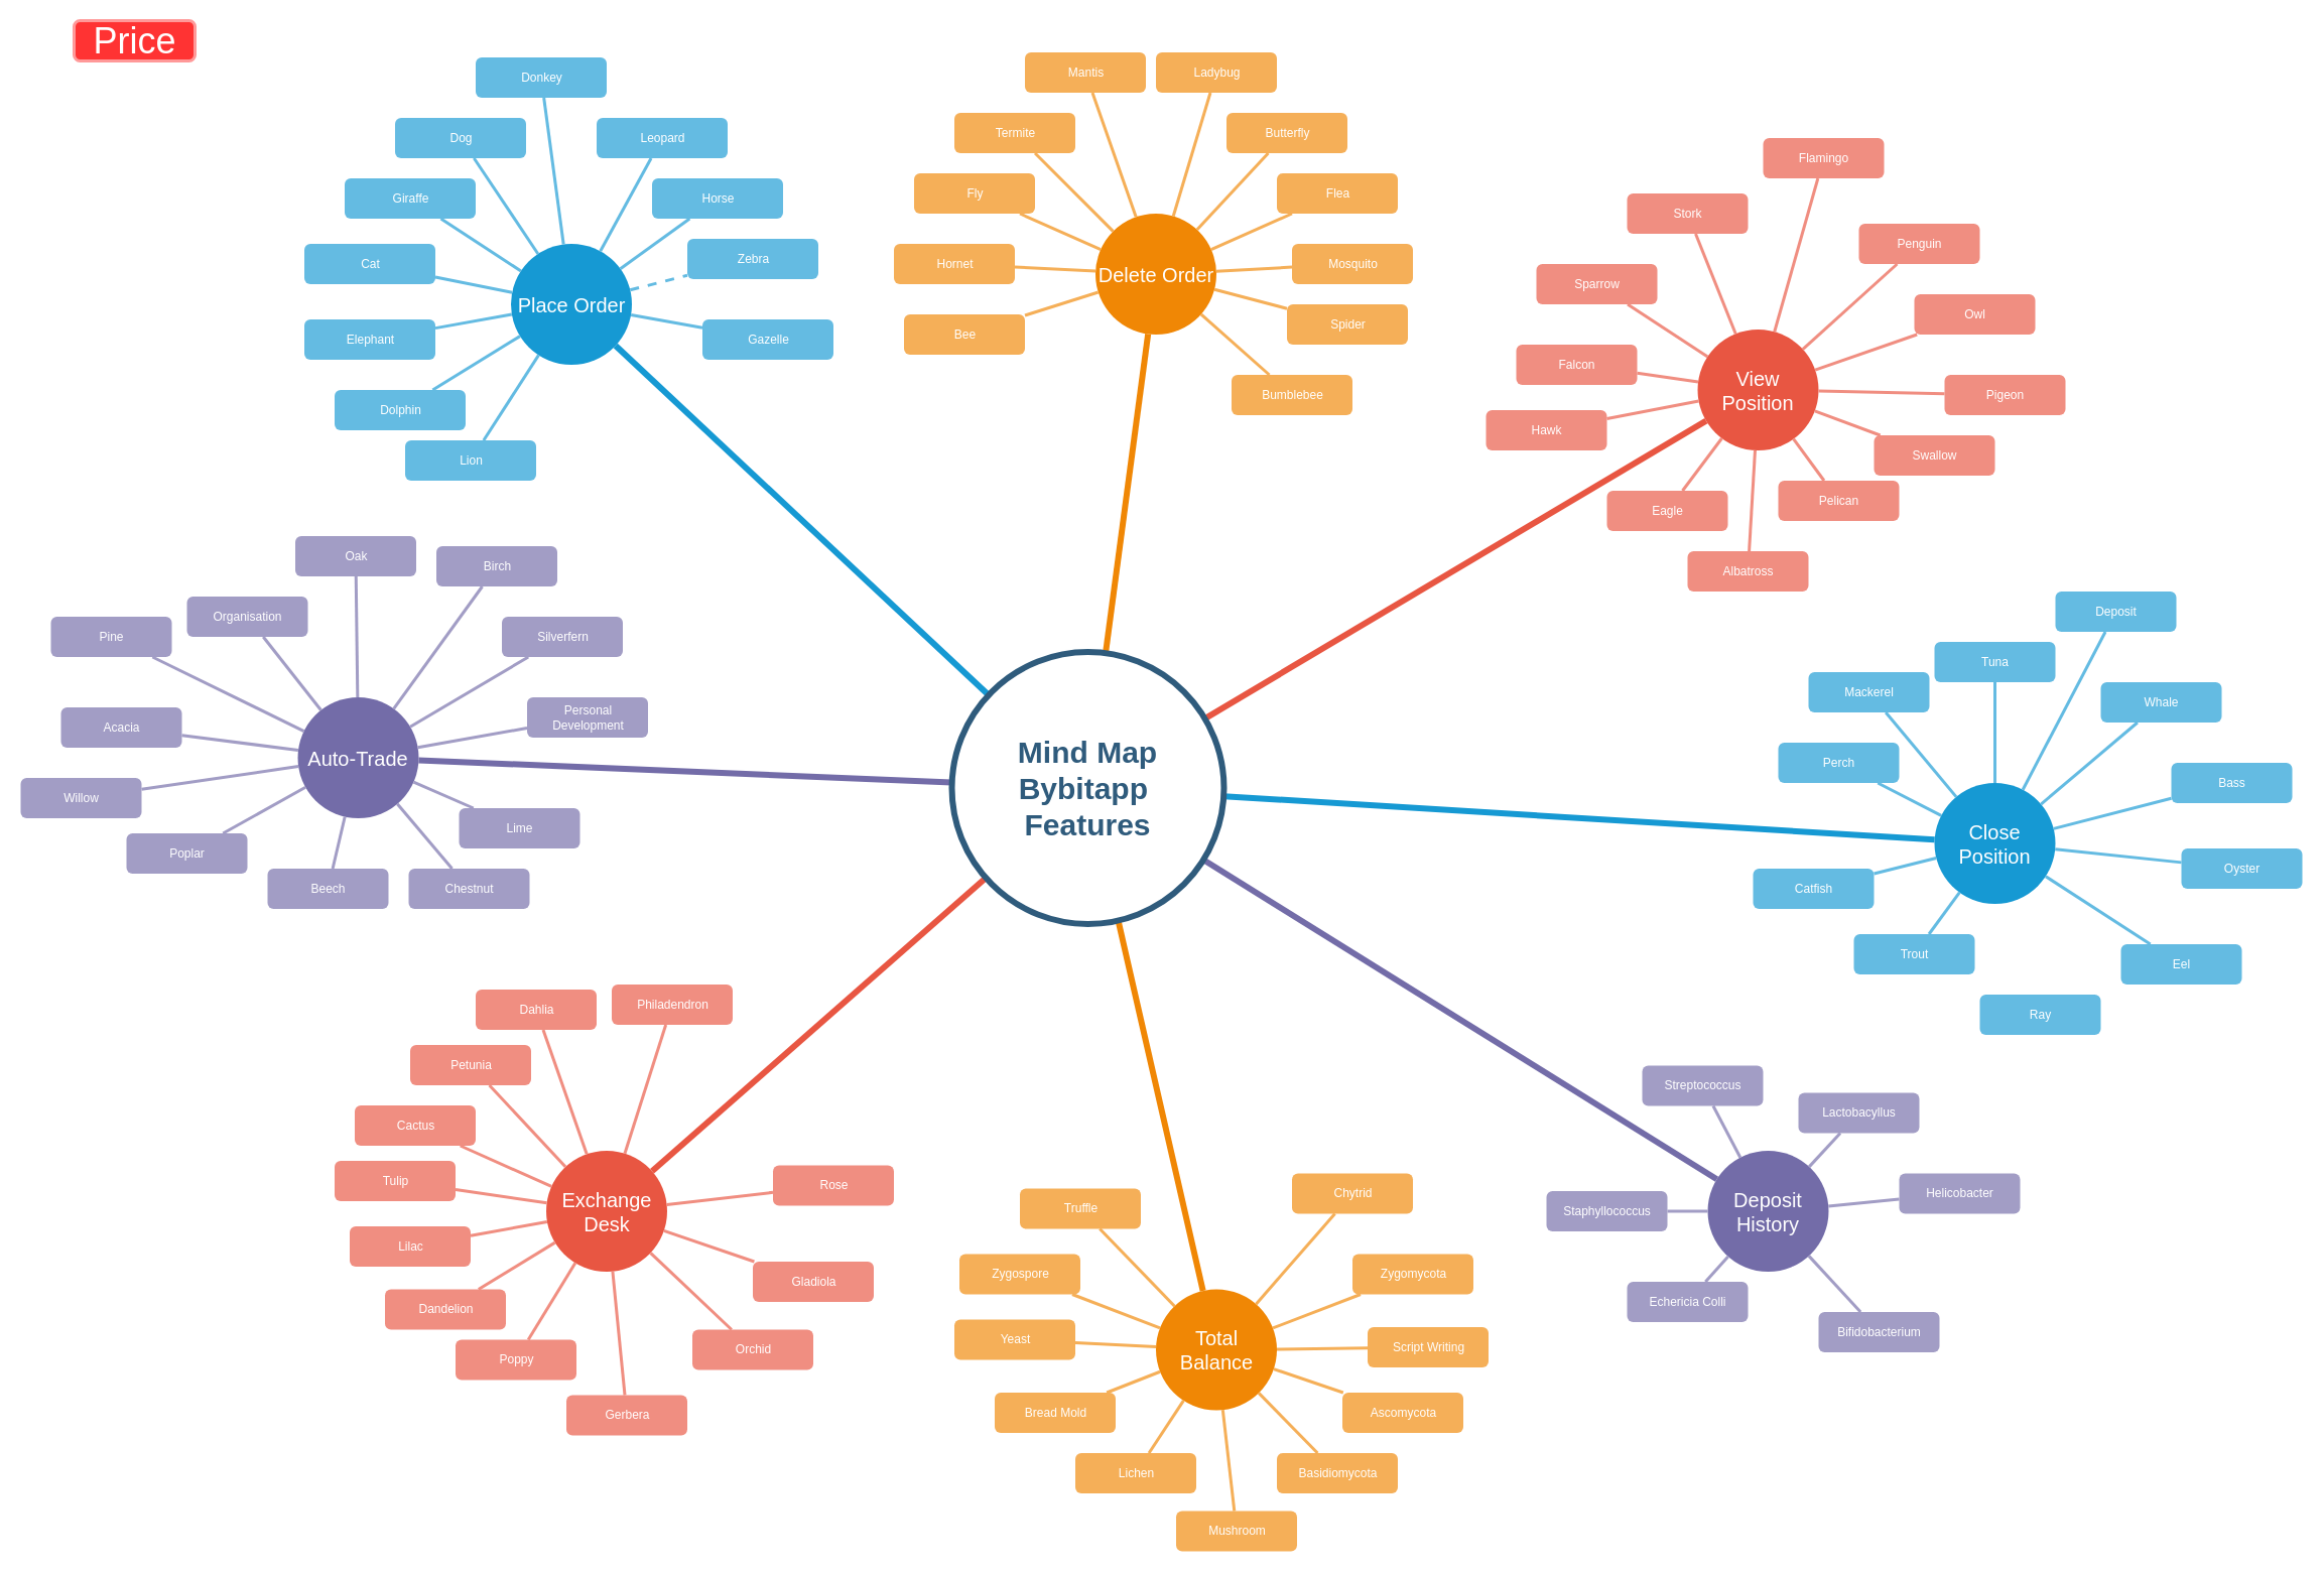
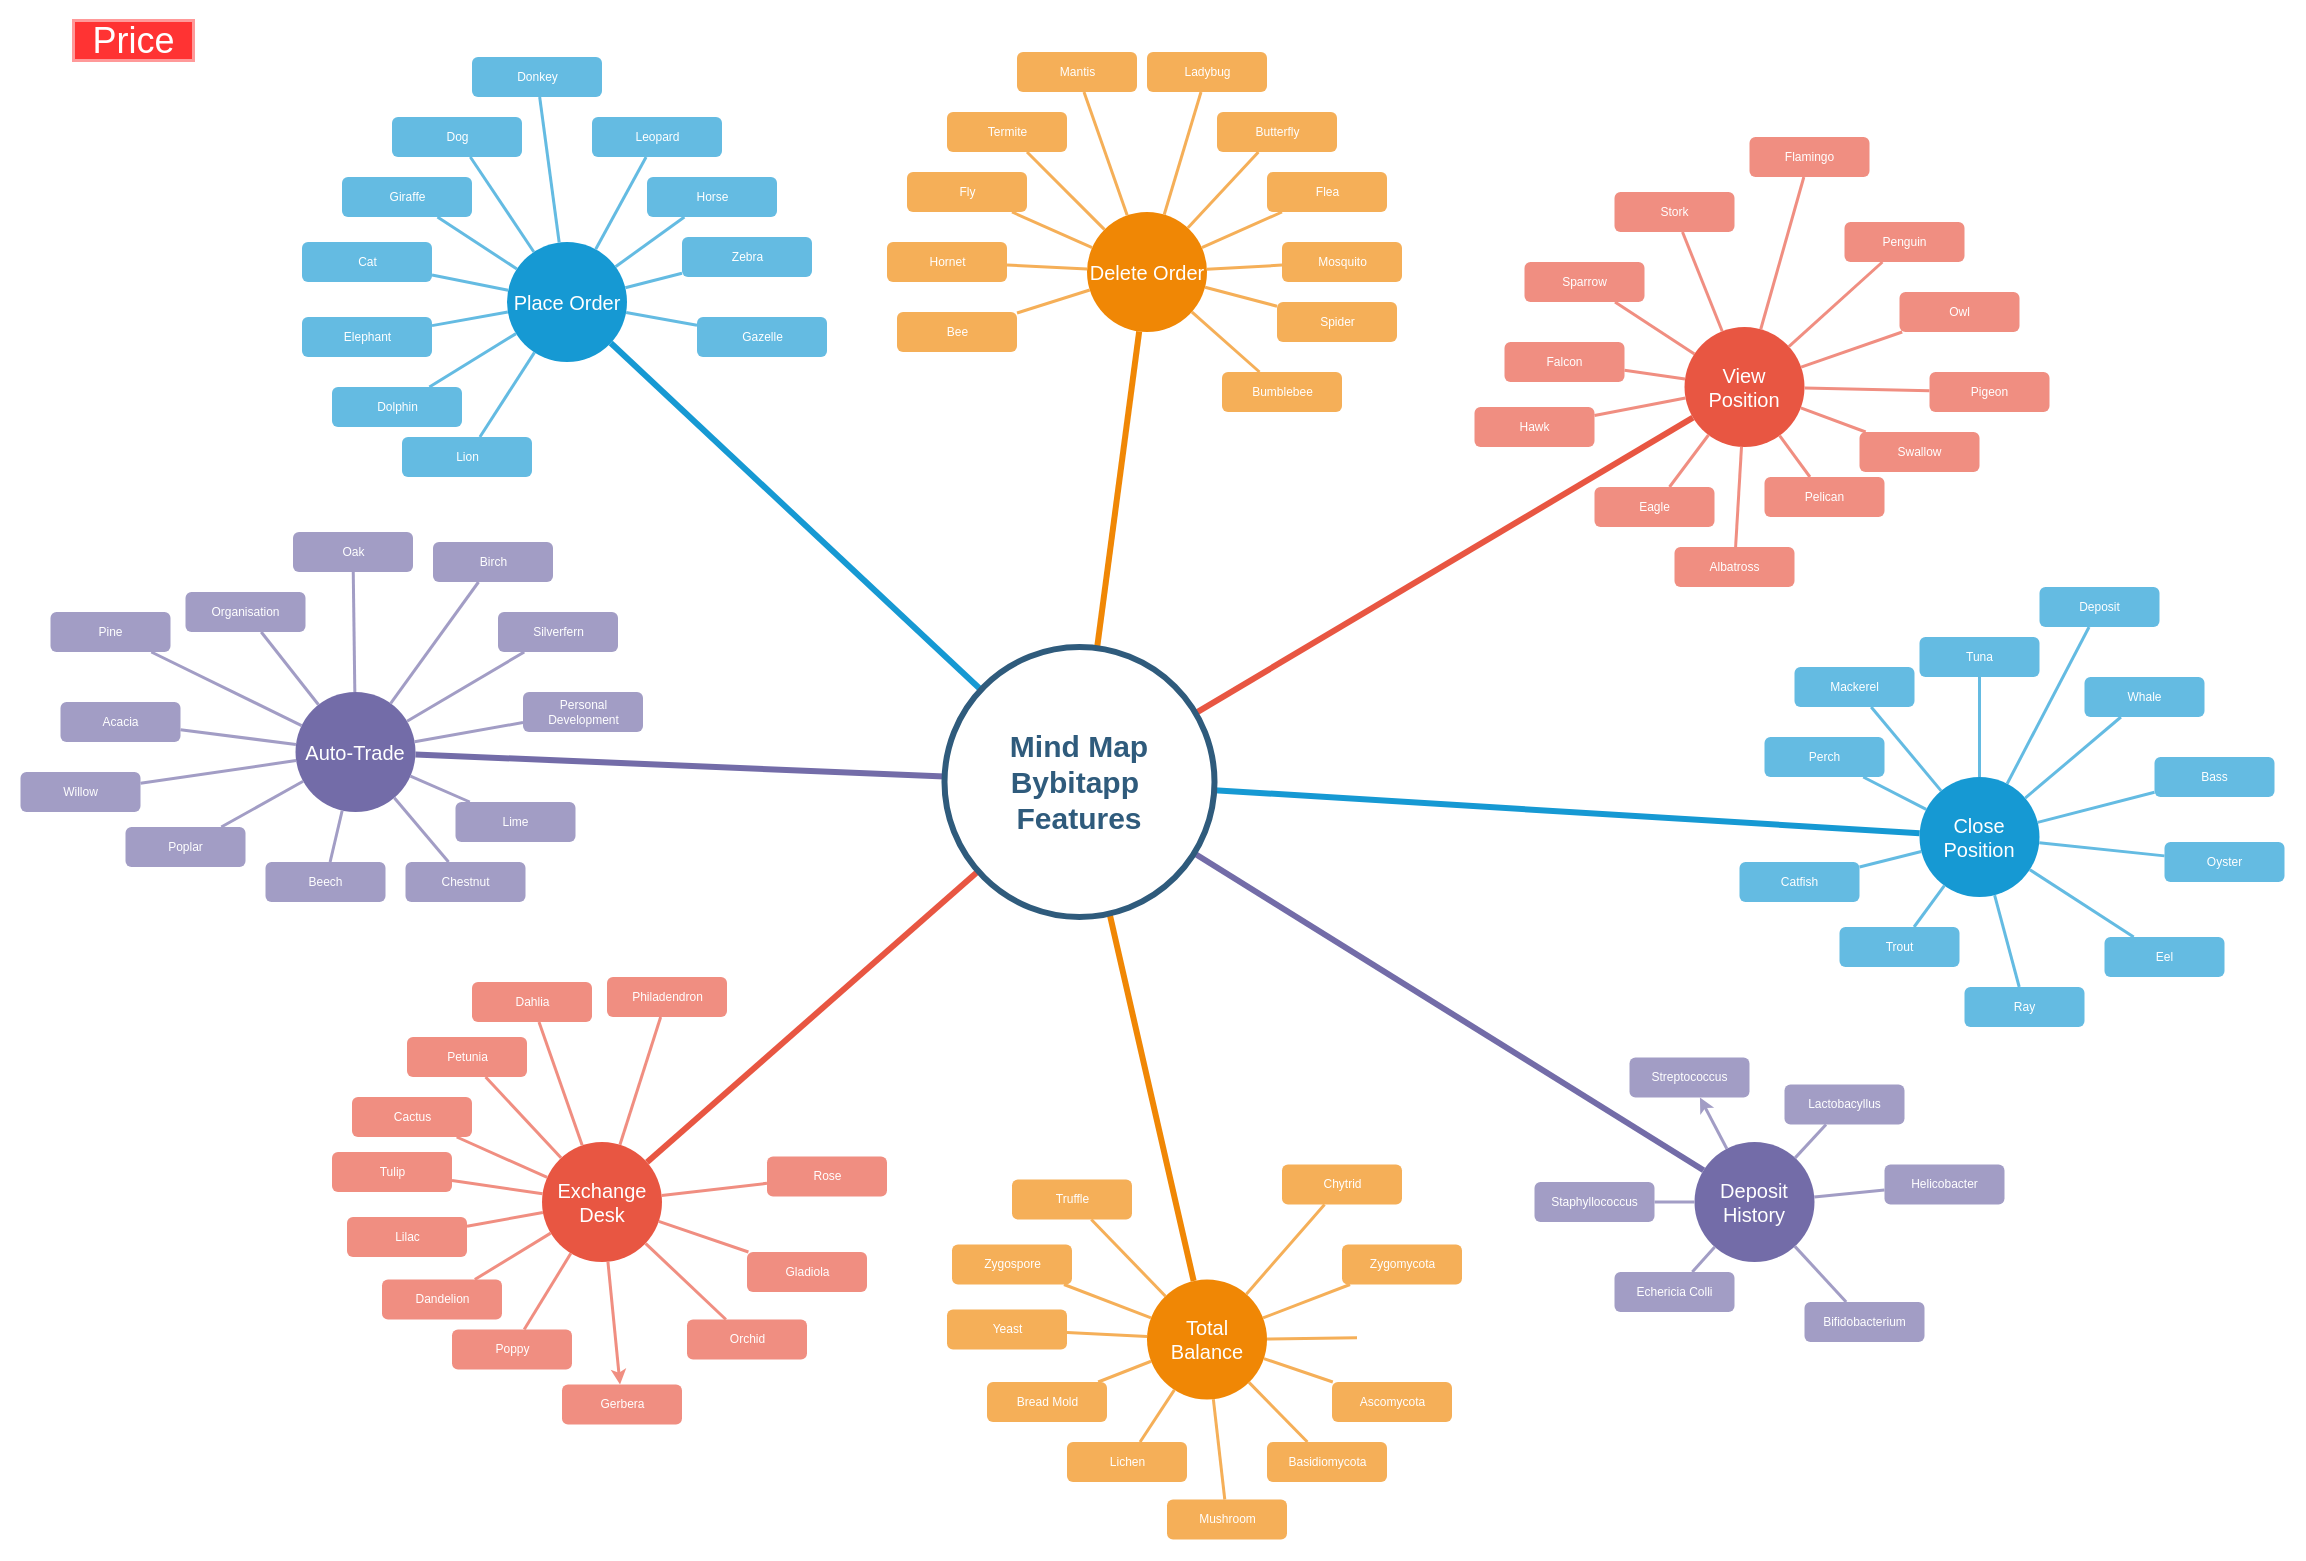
- <mxCell id="193" value="&lt;font style=&quot;font-size: 36px&quot;&gt;Price&lt;/font&gt;" style="rounded=1;fillColor=#FF3333;strokeColor=#FF9999;strokeWidth=3;shadow=0;html=1;fontColor=#FFFFFF;" vertex="1" parent="1"><mxGeometry x="73" y="20" width="120" height="40" as="geometry" /></mxCell>
+ <mxCell id="193" value="&lt;font style=&quot;font-size: 36px&quot;&gt;Price&lt;/font&gt;" style="fillColor=#FF3333;strokeColor=#FF9999;strokeWidth=3;shadow=0;html=1;fontColor=#FFFFFF;rounded=0;" vertex="1" parent="1"><mxGeometry x="73" y="20" width="120" height="40" as="geometry" /></mxCell>
- <mxCell id="38" value="" style="edgeStyle=none;endArrow=none;strokeWidth=3;strokeColor=#64BBE2;html=1;dashed=1;" parent="1" source="2" target="26" edge="1"><mxGeometry x="-221.5" y="56.5" width="100" height="100" as="geometry"><mxPoint x="-238.5" y="126.5" as="sourcePoint" /><mxPoint x="-138.5" y="26.5" as="targetPoint" /></mxGeometry></mxCell>
+ <mxCell id="38" value="" style="edgeStyle=none;endArrow=none;strokeWidth=3;strokeColor=#64BBE2;html=1;" parent="1" source="2" target="26" edge="1"><mxGeometry x="-221.5" y="56.5" width="100" height="100" as="geometry"><mxPoint x="-238.5" y="126.5" as="sourcePoint" /><mxPoint x="-138.5" y="26.5" as="targetPoint" /></mxGeometry></mxCell>
+ <mxCell id="104" value="" style="edgeStyle=none;endArrow=none;strokeWidth=3;strokeColor=#64BBE2;html=1;" parent="1" source="5" target="93" edge="1"><mxGeometry x="-24" y="196.5" width="100" height="100" as="geometry"><mxPoint x="-41" y="266.5" as="sourcePoint" /><mxPoint x="59" y="166.5" as="targetPoint" /></mxGeometry></mxCell>
- <mxCell id="117" value="" style="edgeStyle=none;endArrow=none;strokeWidth=3;strokeColor=#A29DC5;html=1;" parent="1" source="6" target="107" edge="1"><mxGeometry x="251" y="-103.5" width="100" height="100" as="geometry"><mxPoint x="234" y="-33.5" as="sourcePoint" /><mxPoint x="334" y="-133.5" as="targetPoint" /></mxGeometry></mxCell>
+ <mxCell id="117" value="" style="edgeStyle=none;endArrow=classic;strokeWidth=3;strokeColor=#A29DC5;html=1;" parent="1" source="6" target="107" edge="1"><mxGeometry x="251" y="-103.5" width="100" height="100" as="geometry"><mxPoint x="234" y="-33.5" as="sourcePoint" /><mxPoint x="334" y="-133.5" as="targetPoint" /></mxGeometry></mxCell>
- <mxCell id="119" value="Script Writing" style="rounded=1;fillColor=#f5af58;strokeColor=none;strokeWidth=3;shadow=0;html=1;fontColor=#FFFFFF;" parent="1" vertex="1"><mxGeometry x="1356.5" y="1316.5" width="120" height="40" as="geometry" /></mxCell>
+ <mxCell id="119" value="Script Writing" style="rounded=1;fillColor=#ffffff;strokeColor=none;strokeWidth=3;shadow=0;html=1;fontColor=#FFFFFF;" parent="1" vertex="1"><mxGeometry x="1356.5" y="1316.5" width="120" height="40" as="geometry" /></mxCell>
- <mxCell id="161" value="" style="edgeStyle=none;endArrow=none;strokeWidth=3;strokeColor=#F08E81;html=1;" parent="1" source="8" target="148" edge="1"><mxGeometry x="188.5" y="51.5" width="100" height="100" as="geometry"><mxPoint x="171.5" y="121.5" as="sourcePoint" /><mxPoint x="271.5" y="21.5" as="targetPoint" /></mxGeometry></mxCell>
+ <mxCell id="161" value="" style="edgeStyle=none;endArrow=classic;strokeWidth=3;strokeColor=#F08E81;html=1;" parent="1" source="8" target="148" edge="1"><mxGeometry x="188.5" y="51.5" width="100" height="100" as="geometry"><mxPoint x="171.5" y="121.5" as="sourcePoint" /><mxPoint x="271.5" y="21.5" as="targetPoint" /></mxGeometry></mxCell>
